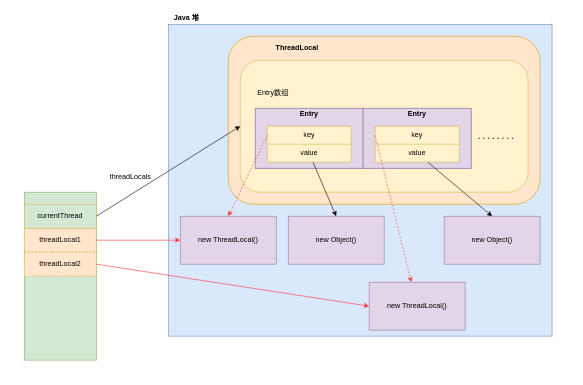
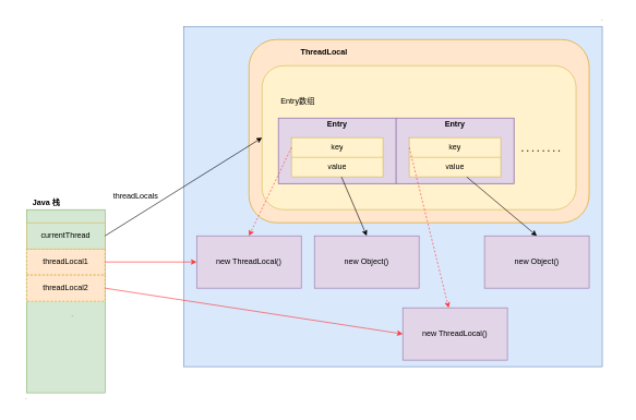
- <mxCell id="39" value="Java 堆" style="text;html=1;align=center;verticalAlign=middle;resizable=0;points=[];autosize=1;fontStyle=1" parent="10" vertex="1"><mxGeometry width="60" height="20" as="geometry" /></mxCell>
- <mxCell id="8" value="&amp;nbsp;threadLocals" style="text;html=1;align=center;verticalAlign=middle;resizable=0;points=[];autosize=1;" parent="1" vertex="1"><mxGeometry x="170" y="285" width="90" height="20" as="geometry" /></mxCell>
+ <mxCell id="8" value="&amp;nbsp;threadLocals" style="text;html=1;align=center;verticalAlign=middle;resizable=0;points=[];autosize=1;" parent="1" vertex="1"><mxGeometry x="160" y="290" width="90" height="20" as="geometry" /></mxCell>
+ <mxCell id="4" value="Java 栈" style="text;html=1;align=center;verticalAlign=middle;resizable=0;points=[];autosize=1;fontStyle=1" parent="2" vertex="1"><mxGeometry width="60" height="20" as="geometry" /></mxCell>
